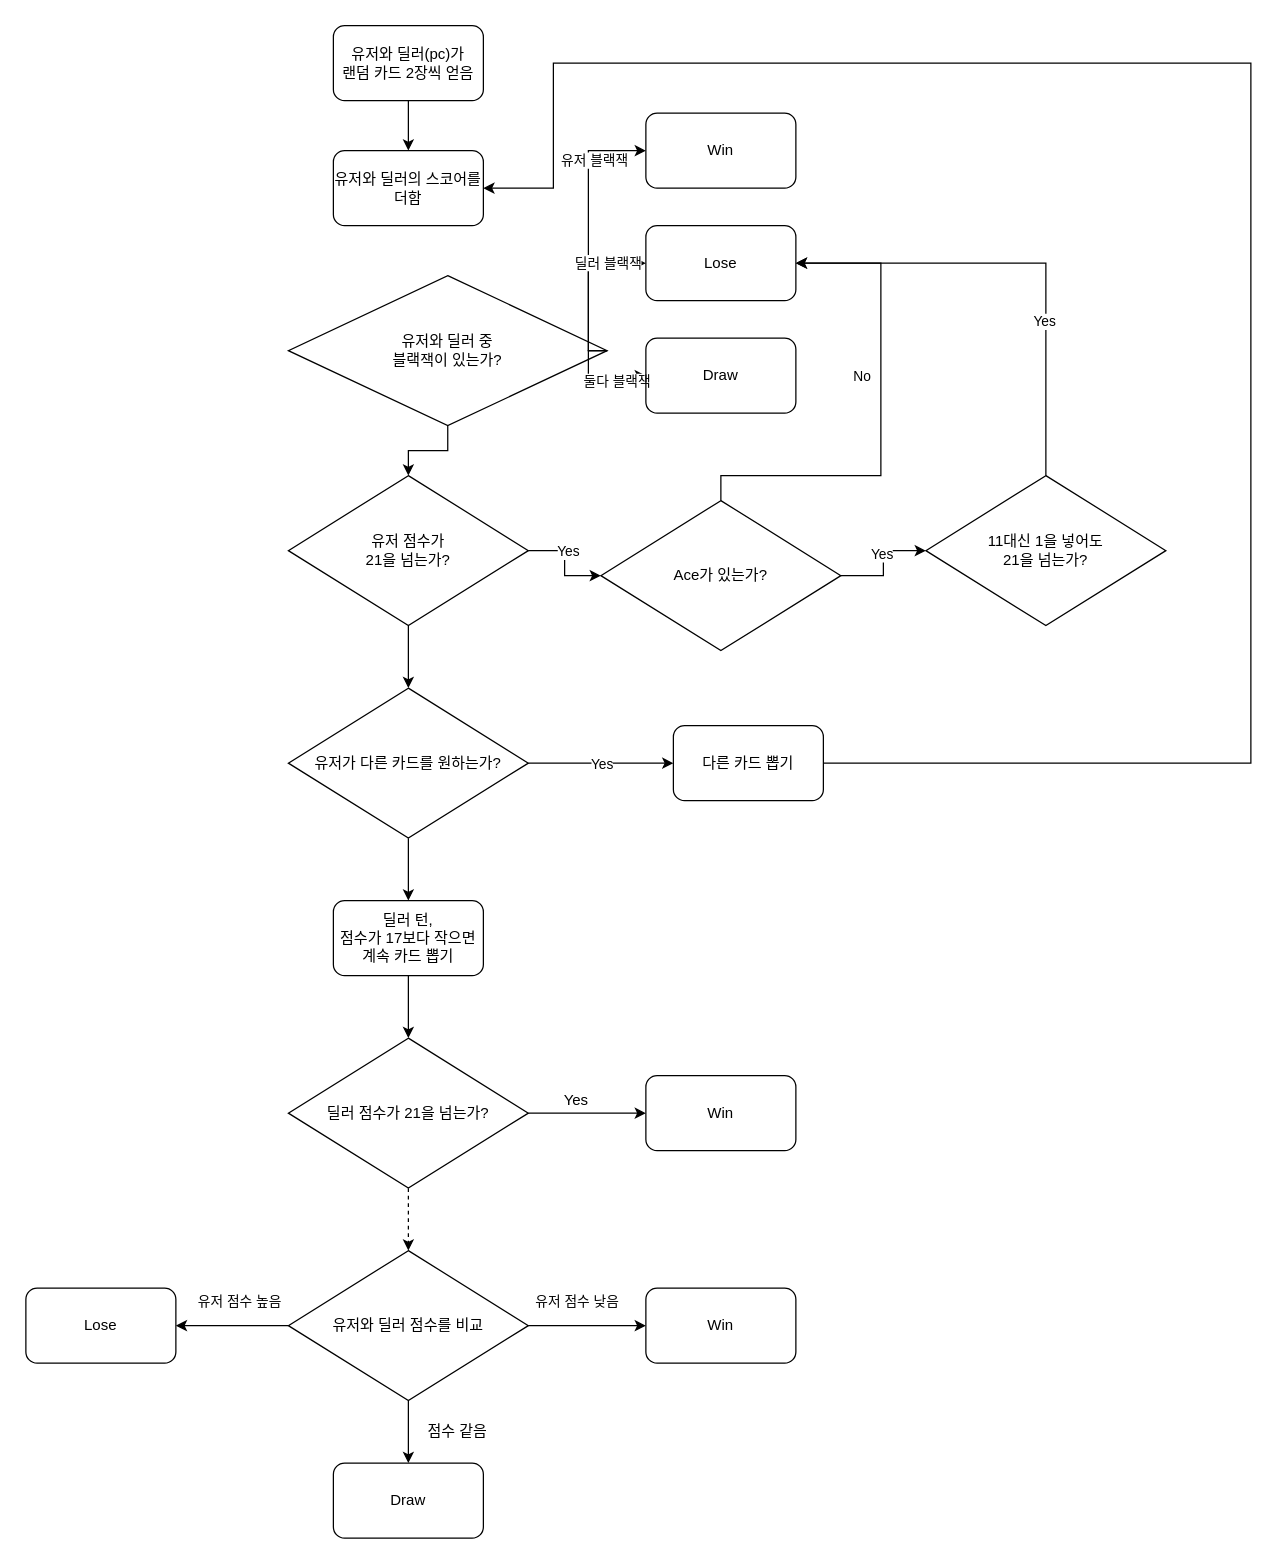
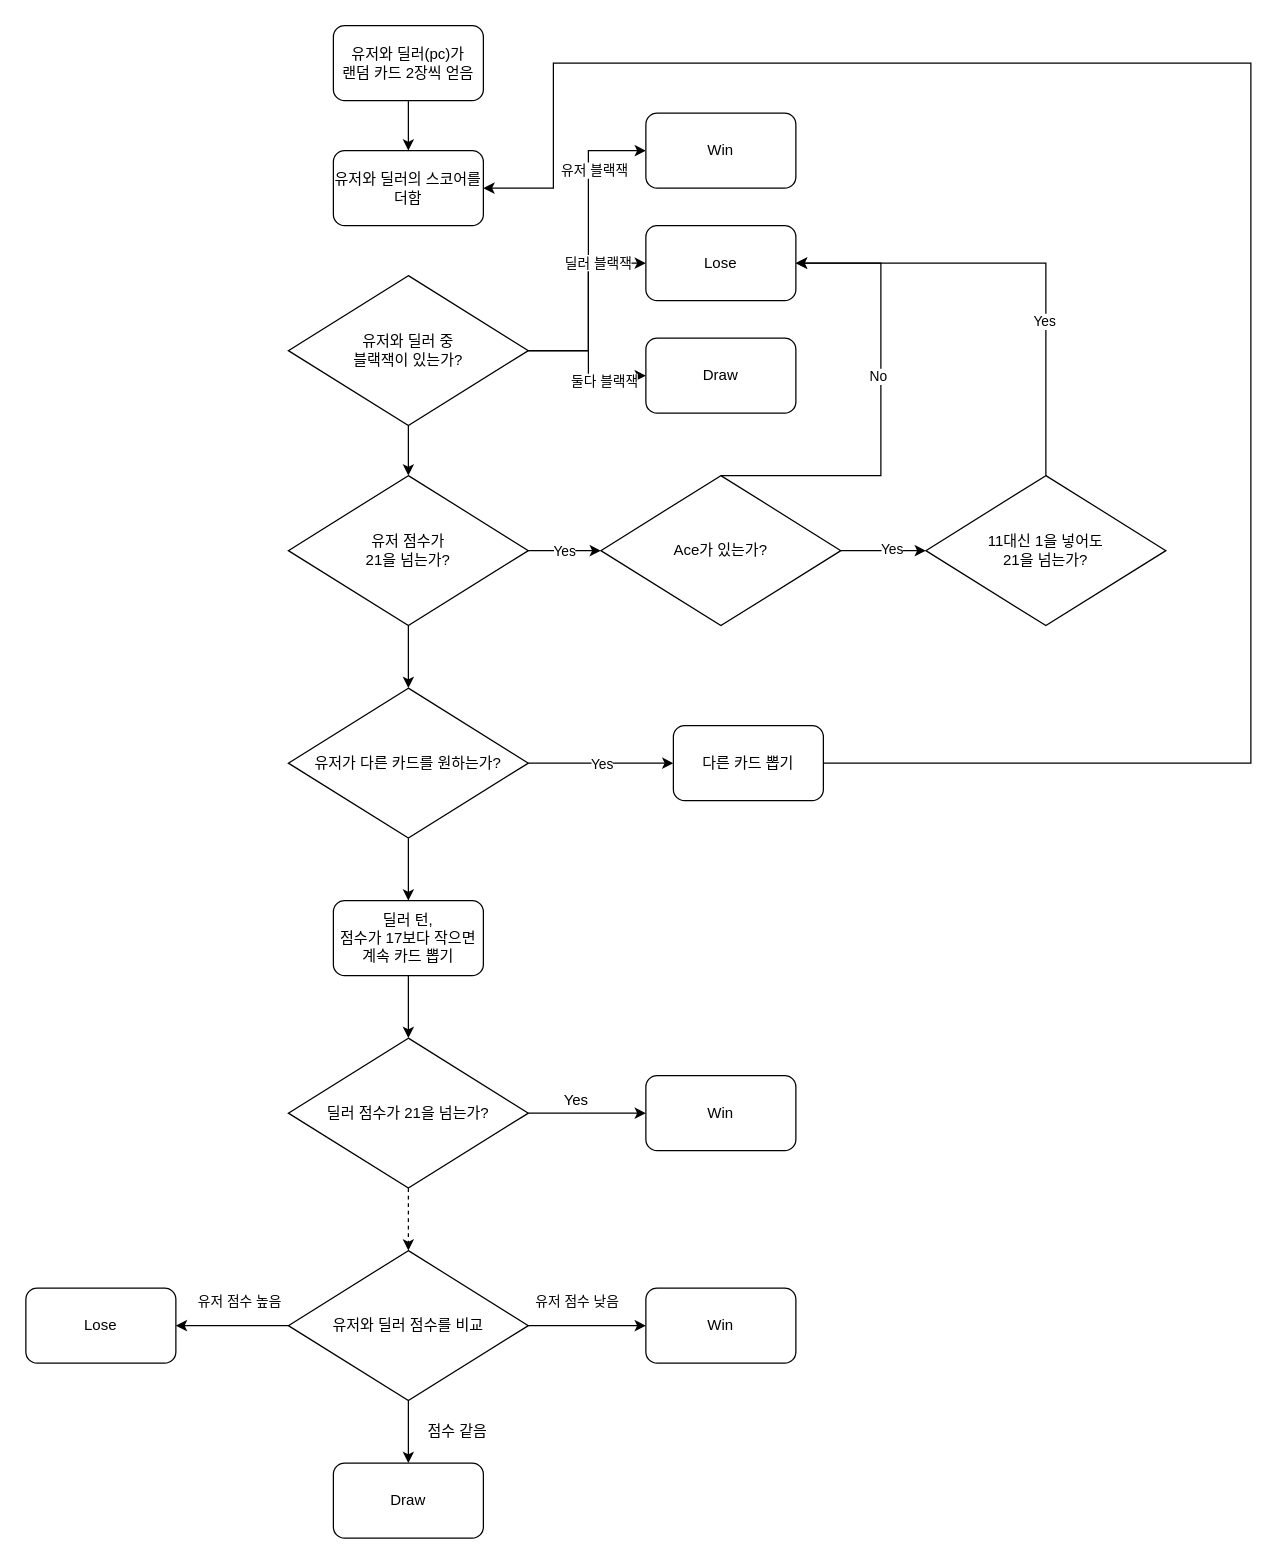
- <mxCell id="12" value="유저와 딜러 중&lt;br&gt;블랙잭이 있는가?" style="rhombus;whiteSpace=wrap;html=1;rounded=0;fillColor=none;cloneable=1;" vertex="1" parent="1"><mxGeometry x="230" y="220" width="255" height="120" as="geometry" /></mxCell>
+ <mxCell id="12" value="유저와 딜러 중&lt;br&gt;블랙잭이 있는가?" style="rhombus;whiteSpace=wrap;html=1;rounded=0;fillColor=none;cloneable=1;" vertex="1" parent="1"><mxGeometry x="230" y="220" width="192" height="120" as="geometry" /></mxCell>
- <mxCell id="24" value="Ace가 있는가?" style="rhombus;whiteSpace=wrap;html=1;rounded=0;fillColor=none;cloneable=1;" vertex="1" parent="1"><mxGeometry x="480" y="400" width="192" height="120" as="geometry" /></mxCell>
+ <mxCell id="24" value="Ace가 있는가?" style="rhombus;whiteSpace=wrap;html=1;rounded=0;fillColor=none;cloneable=1;" vertex="1" parent="1"><mxGeometry x="480" y="380" width="192" height="120" as="geometry" /></mxCell>
